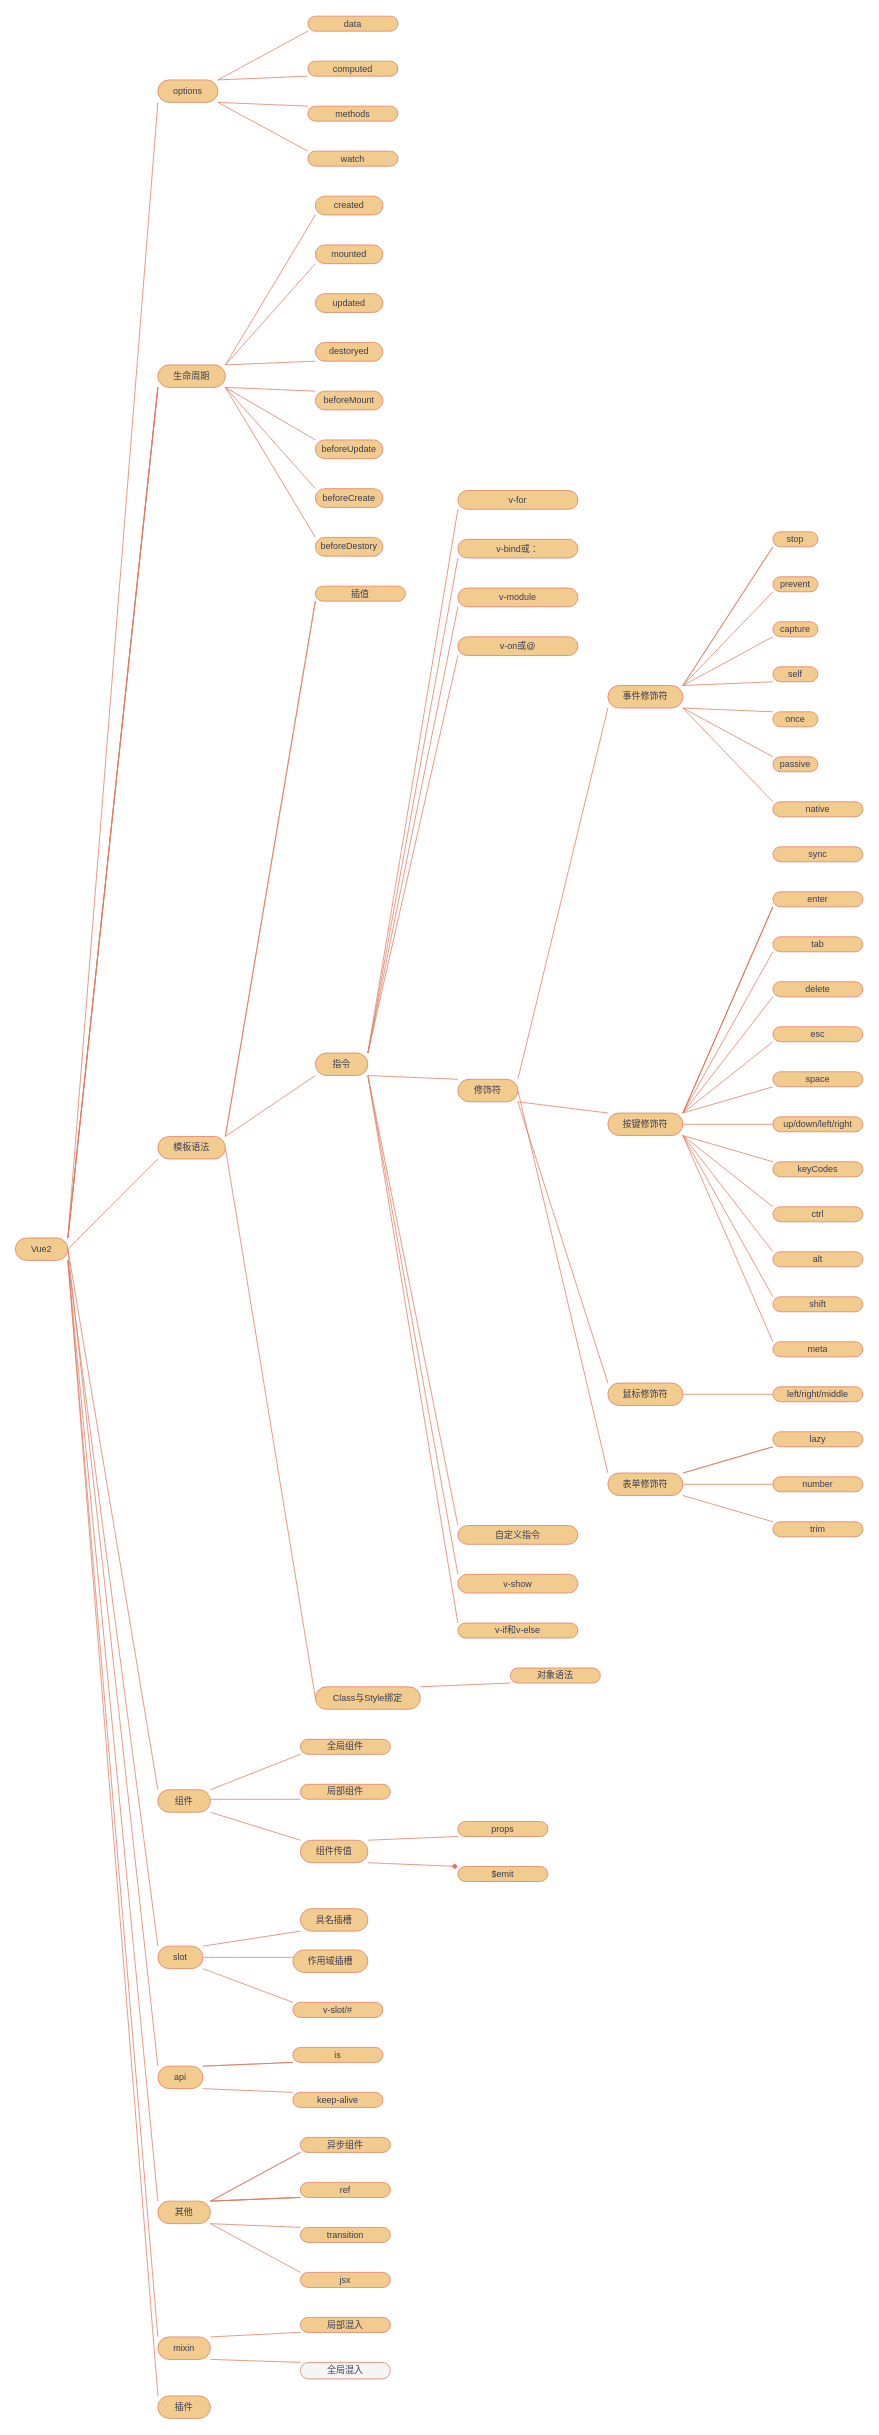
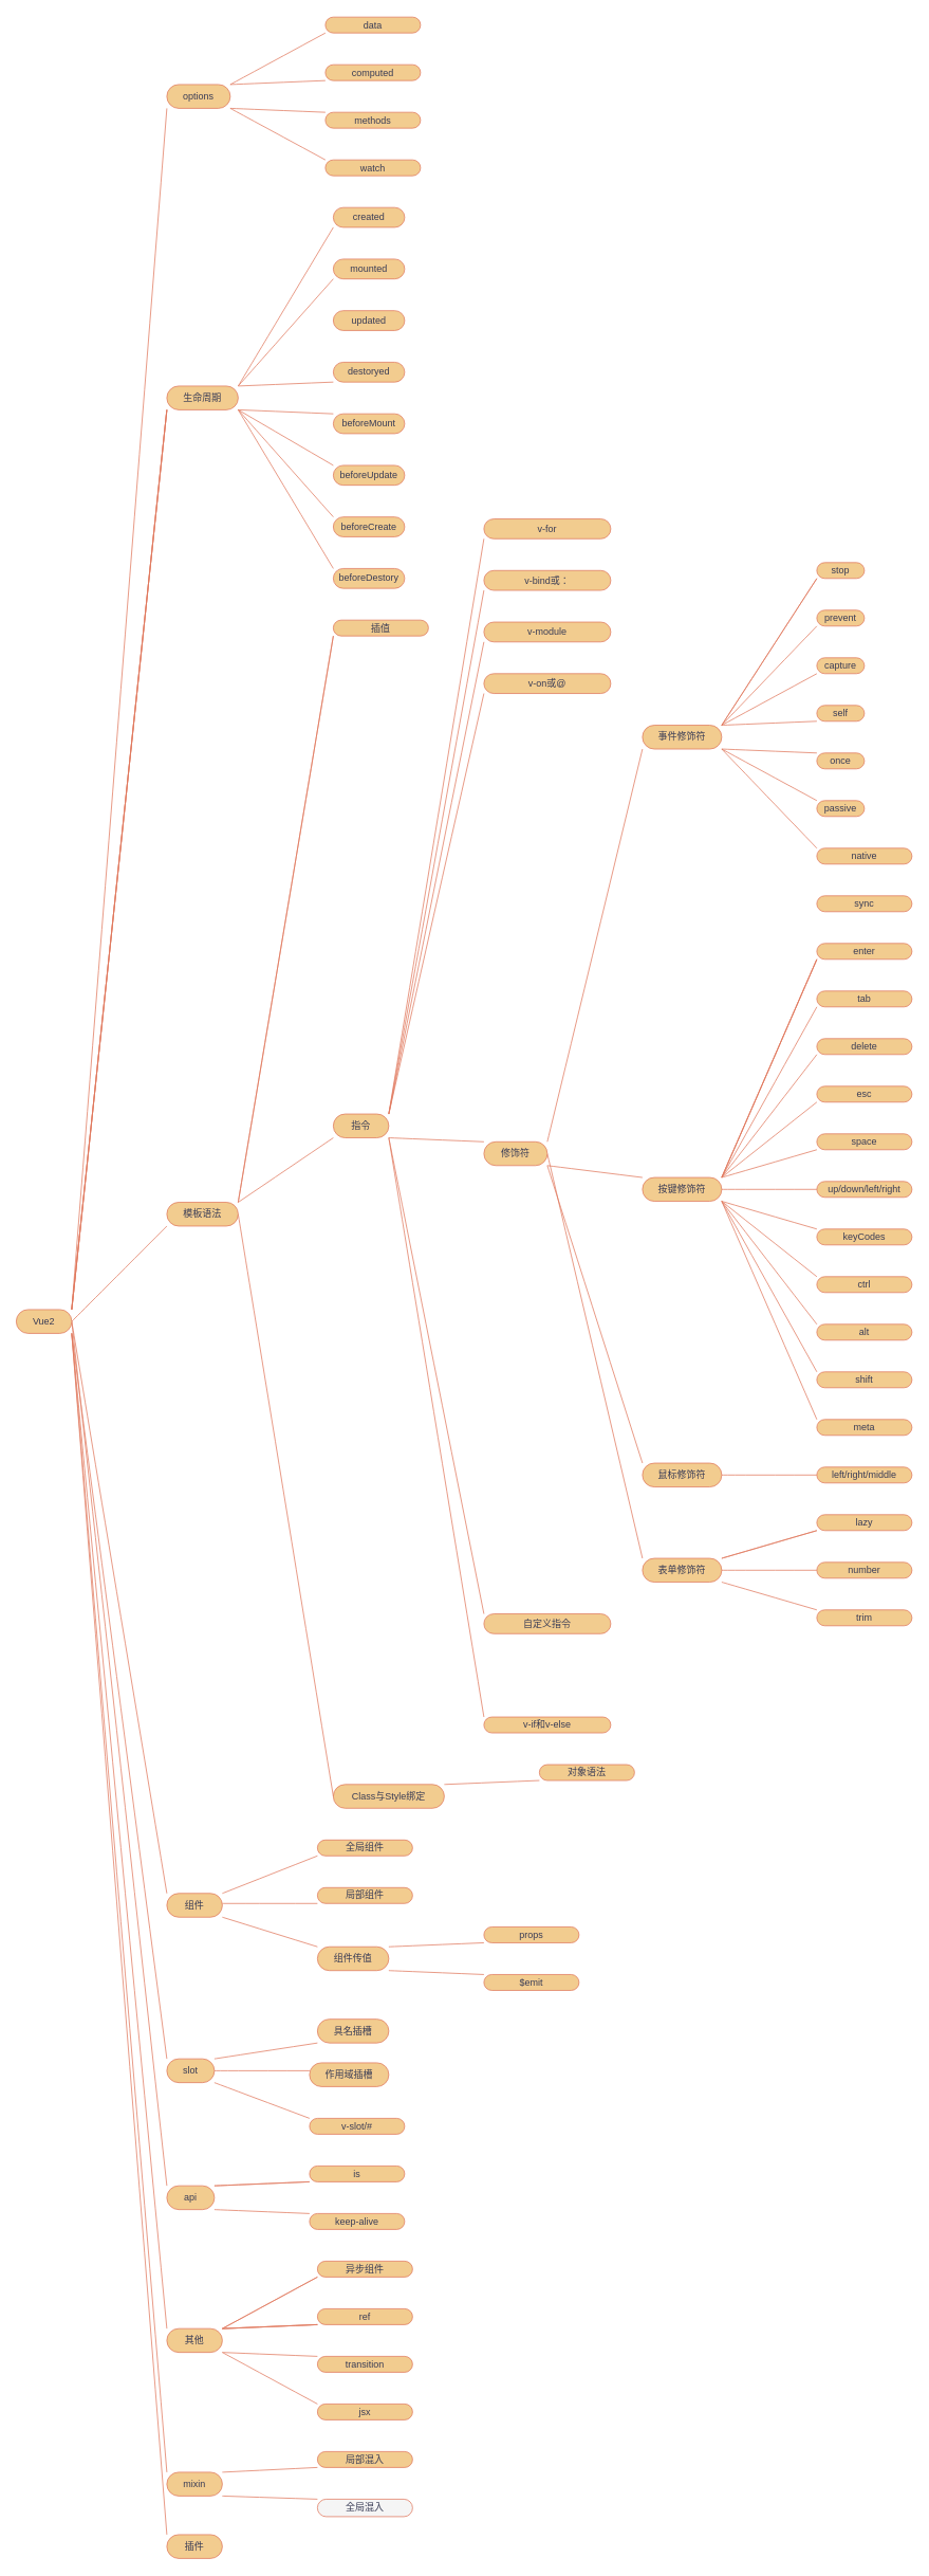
- <mxCell id="49" value="" style="edgeStyle=entityRelationEdgeStyle;rounded=1;orthogonalLoop=1;jettySize=auto;html=1;startArrow=none;endArrow=none;segment=10;curved=1;sourcePerimeterSpacing=0;targetPerimeterSpacing=0;noEdgeStyle=1;orthogonal=1;labelBackgroundColor=none;strokeColor=#E07A5F;fontColor=default;" parent="1" source="51" target="68" edge="1"><mxGeometry relative="1" as="geometry" /></mxCell>
- <mxCell id="68" value="v-show" style="whiteSpace=wrap;html=1;rounded=1;arcSize=50;strokeWidth=1;spacing=4;labelBackgroundColor=none;fillColor=#F2CC8F;strokeColor=#E07A5F;fontColor=#393C56;" parent="1" vertex="1"><mxGeometry x="610" y="2098.208" width="160" height="25" as="geometry" /></mxCell>
- <mxCell id="128" value="" style="edgeStyle=entityRelationEdgeStyle;rounded=1;orthogonalLoop=1;jettySize=auto;html=1;startArrow=none;endArrow=diamond;segment=10;curved=1;sourcePerimeterSpacing=0;targetPerimeterSpacing=0;noEdgeStyle=1;orthogonal=1;labelBackgroundColor=none;strokeColor=#E07A5F;fontColor=default;" parent="1" source="129" target="135" edge="1"><mxGeometry relative="1" as="geometry" /></mxCell>
+ <mxCell id="128" value="" style="edgeStyle=entityRelationEdgeStyle;rounded=1;orthogonalLoop=1;jettySize=auto;html=1;startArrow=none;endArrow=none;segment=10;curved=1;sourcePerimeterSpacing=0;targetPerimeterSpacing=0;noEdgeStyle=1;orthogonal=1;labelBackgroundColor=none;strokeColor=#E07A5F;fontColor=default;" parent="1" source="129" target="135" edge="1"><mxGeometry relative="1" as="geometry" /></mxCell>
